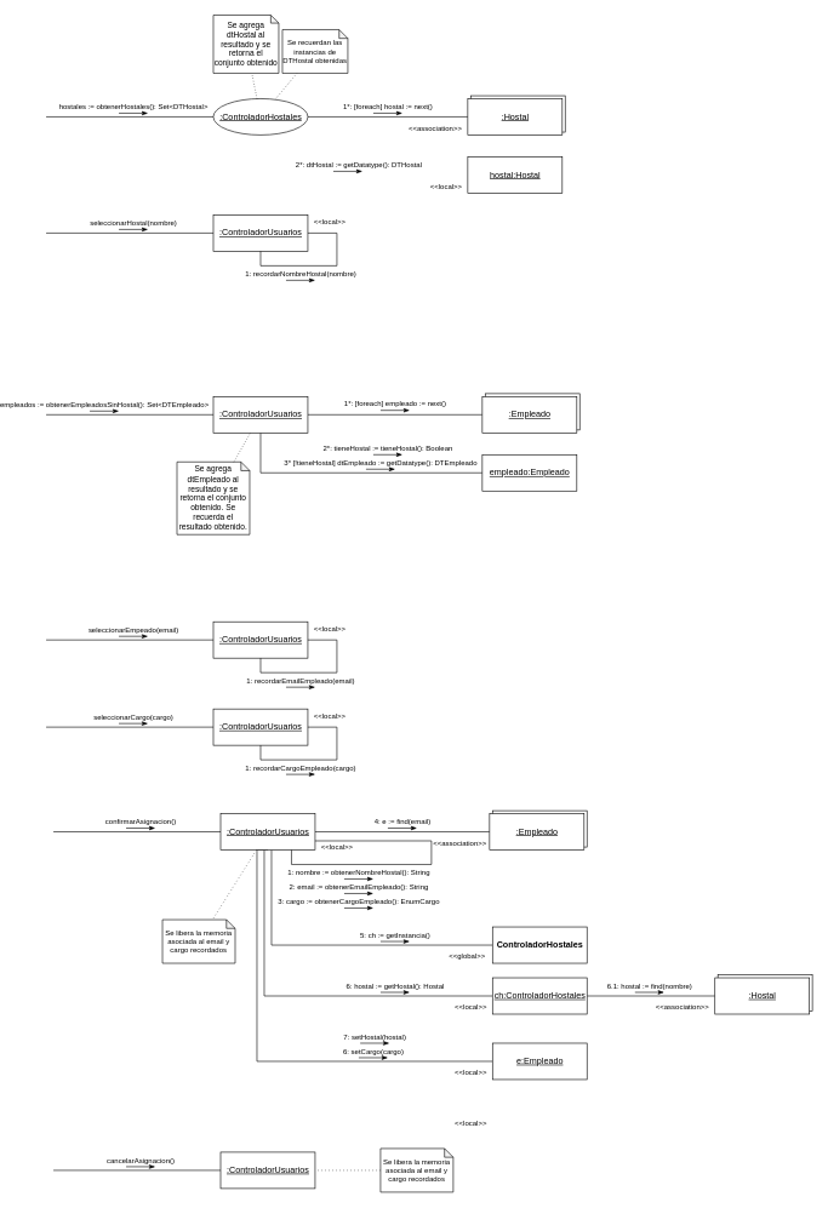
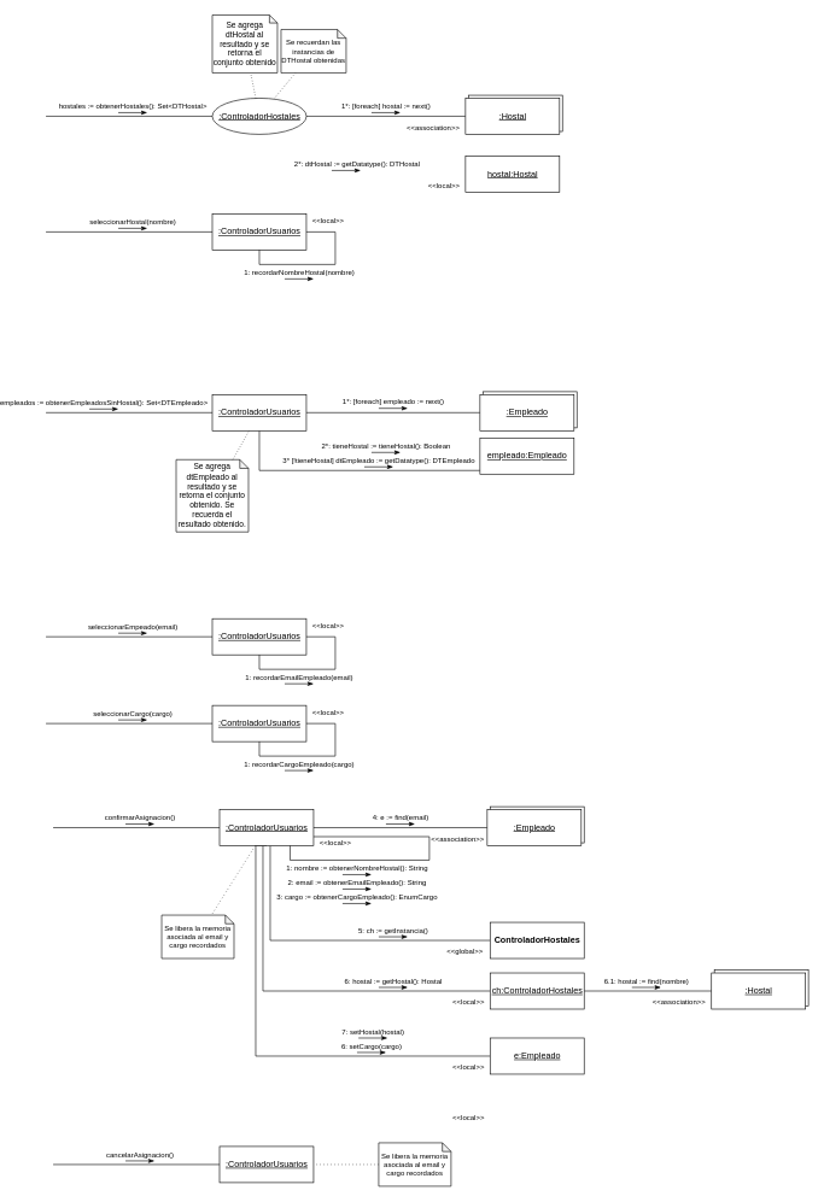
- <mxCell id="73" value="empleado:Empleado" style="html=1;fontStyle=4" vertex="1" parent="1"><mxGeometry x="620" y="625" width="130" height="50" as="geometry" /></mxCell>
+ <mxCell id="73" value="empleado:Empleado" style="html=1;fontStyle=4" vertex="1" parent="1"><mxGeometry x="620" y="605" width="130" height="50" as="geometry" /></mxCell>
